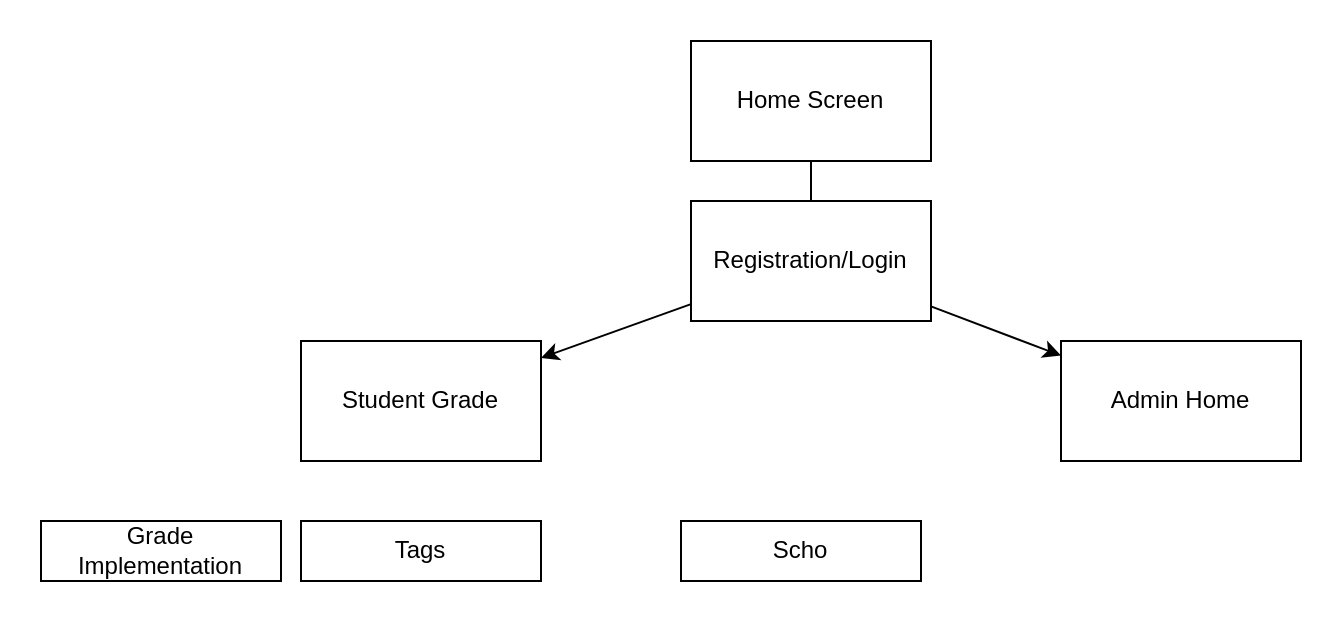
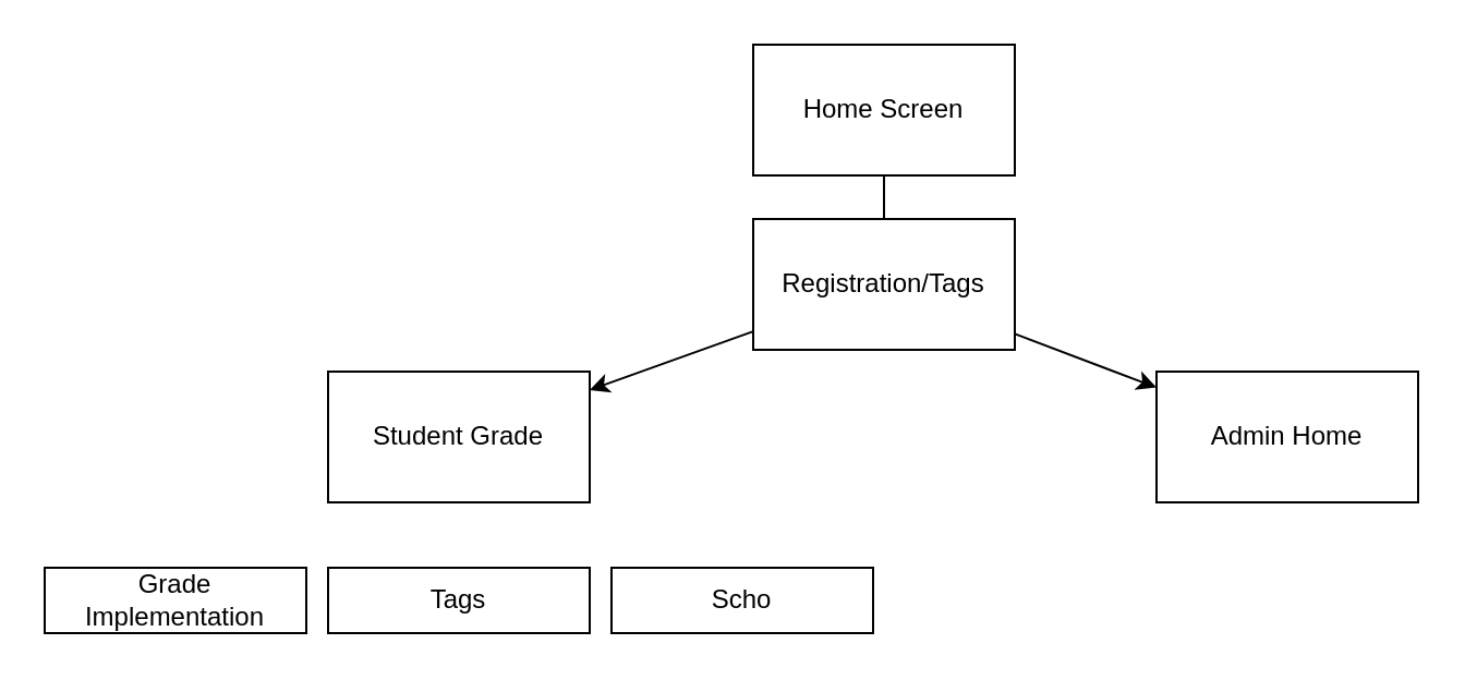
- <mxCell id="3" value="Registration/Login" style="rounded=0;whiteSpace=wrap;html=1;" parent="1" vertex="1"><mxGeometry x="345" y="100" width="120" height="60" as="geometry" /></mxCell>
+ <mxCell id="3" value="Registration/Tags" style="rounded=0;whiteSpace=wrap;html=1;" parent="1" vertex="1"><mxGeometry x="345" y="100" width="120" height="60" as="geometry" /></mxCell>
- <mxCell id="12" value="Scho" style="rounded=0;whiteSpace=wrap;html=1;" vertex="1" parent="1"><mxGeometry x="340" y="260" width="120" height="30" as="geometry" /></mxCell>
+ <mxCell id="12" value="Scho" style="rounded=0;whiteSpace=wrap;html=1;" vertex="1" parent="1"><mxGeometry x="280" y="260" width="120" height="30" as="geometry" /></mxCell>
